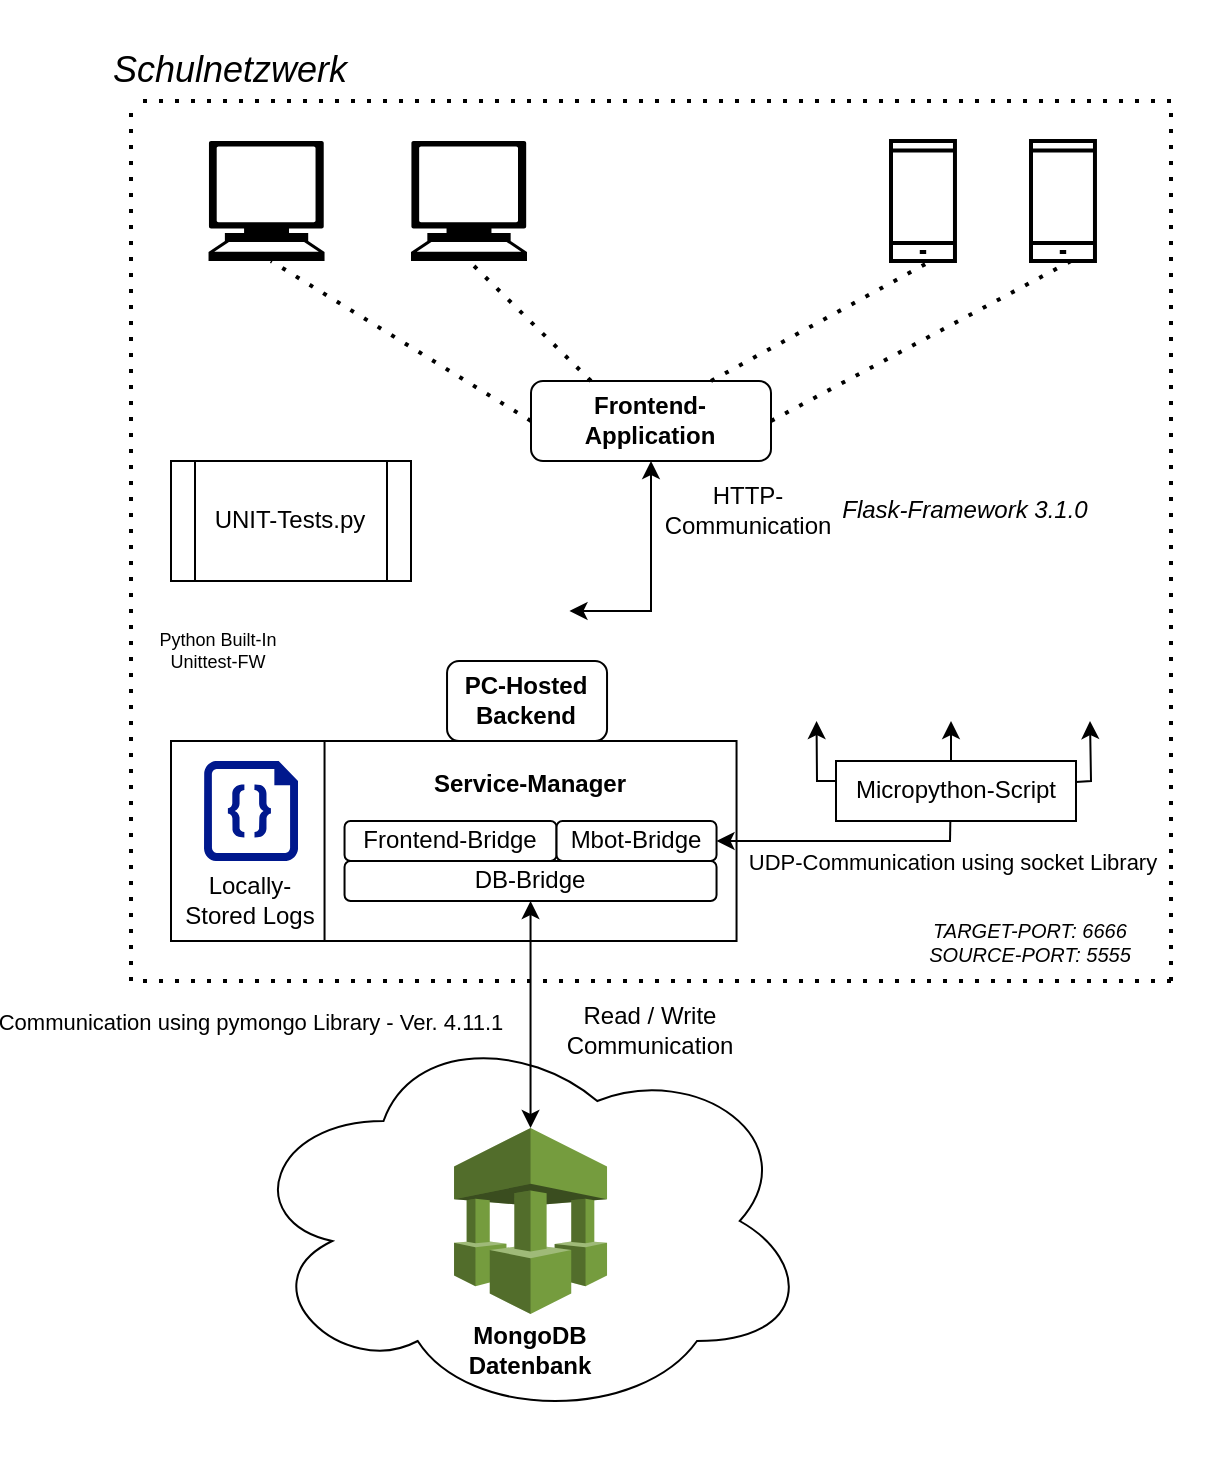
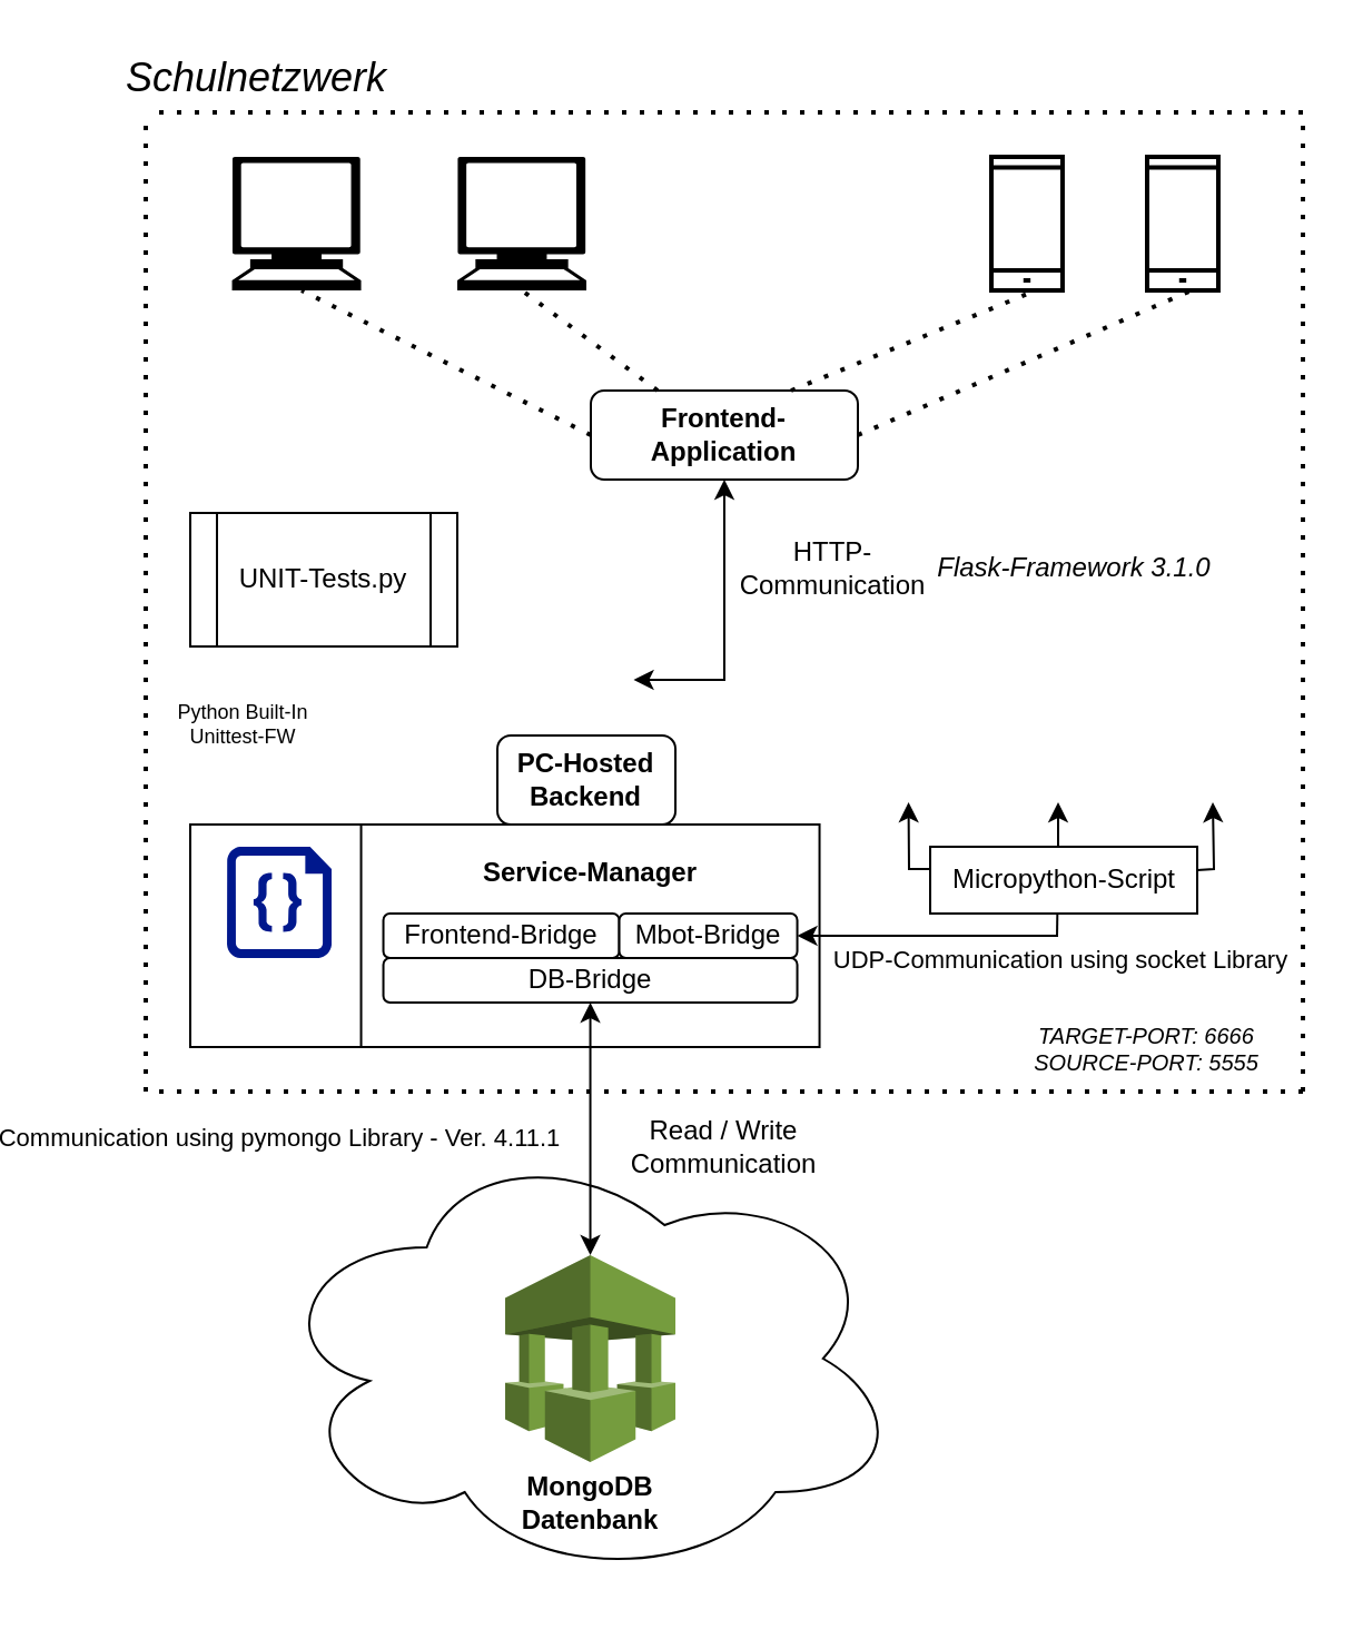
- <mxCell id="32" value="&lt;b&gt;Frontend-Application&lt;/b&gt;" style="rounded=1;whiteSpace=wrap;html=1;" parent="1" vertex="1"><mxGeometry x="220" y="190" width="120" height="40" as="geometry" /></mxCell>
+ <mxCell id="32" value="&lt;b&gt;Frontend-Application&lt;/b&gt;" style="rounded=1;whiteSpace=wrap;html=1;" parent="1" vertex="1"><mxGeometry x="220" y="175" width="120" height="40" as="geometry" /></mxCell>
- <mxCell id="41" value="Locally-Stored Logs" style="text;html=1;align=center;verticalAlign=middle;whiteSpace=wrap;rounded=0;" parent="1" vertex="1"><mxGeometry x="45" y="440" width="70" height="20" as="geometry" /></mxCell>
